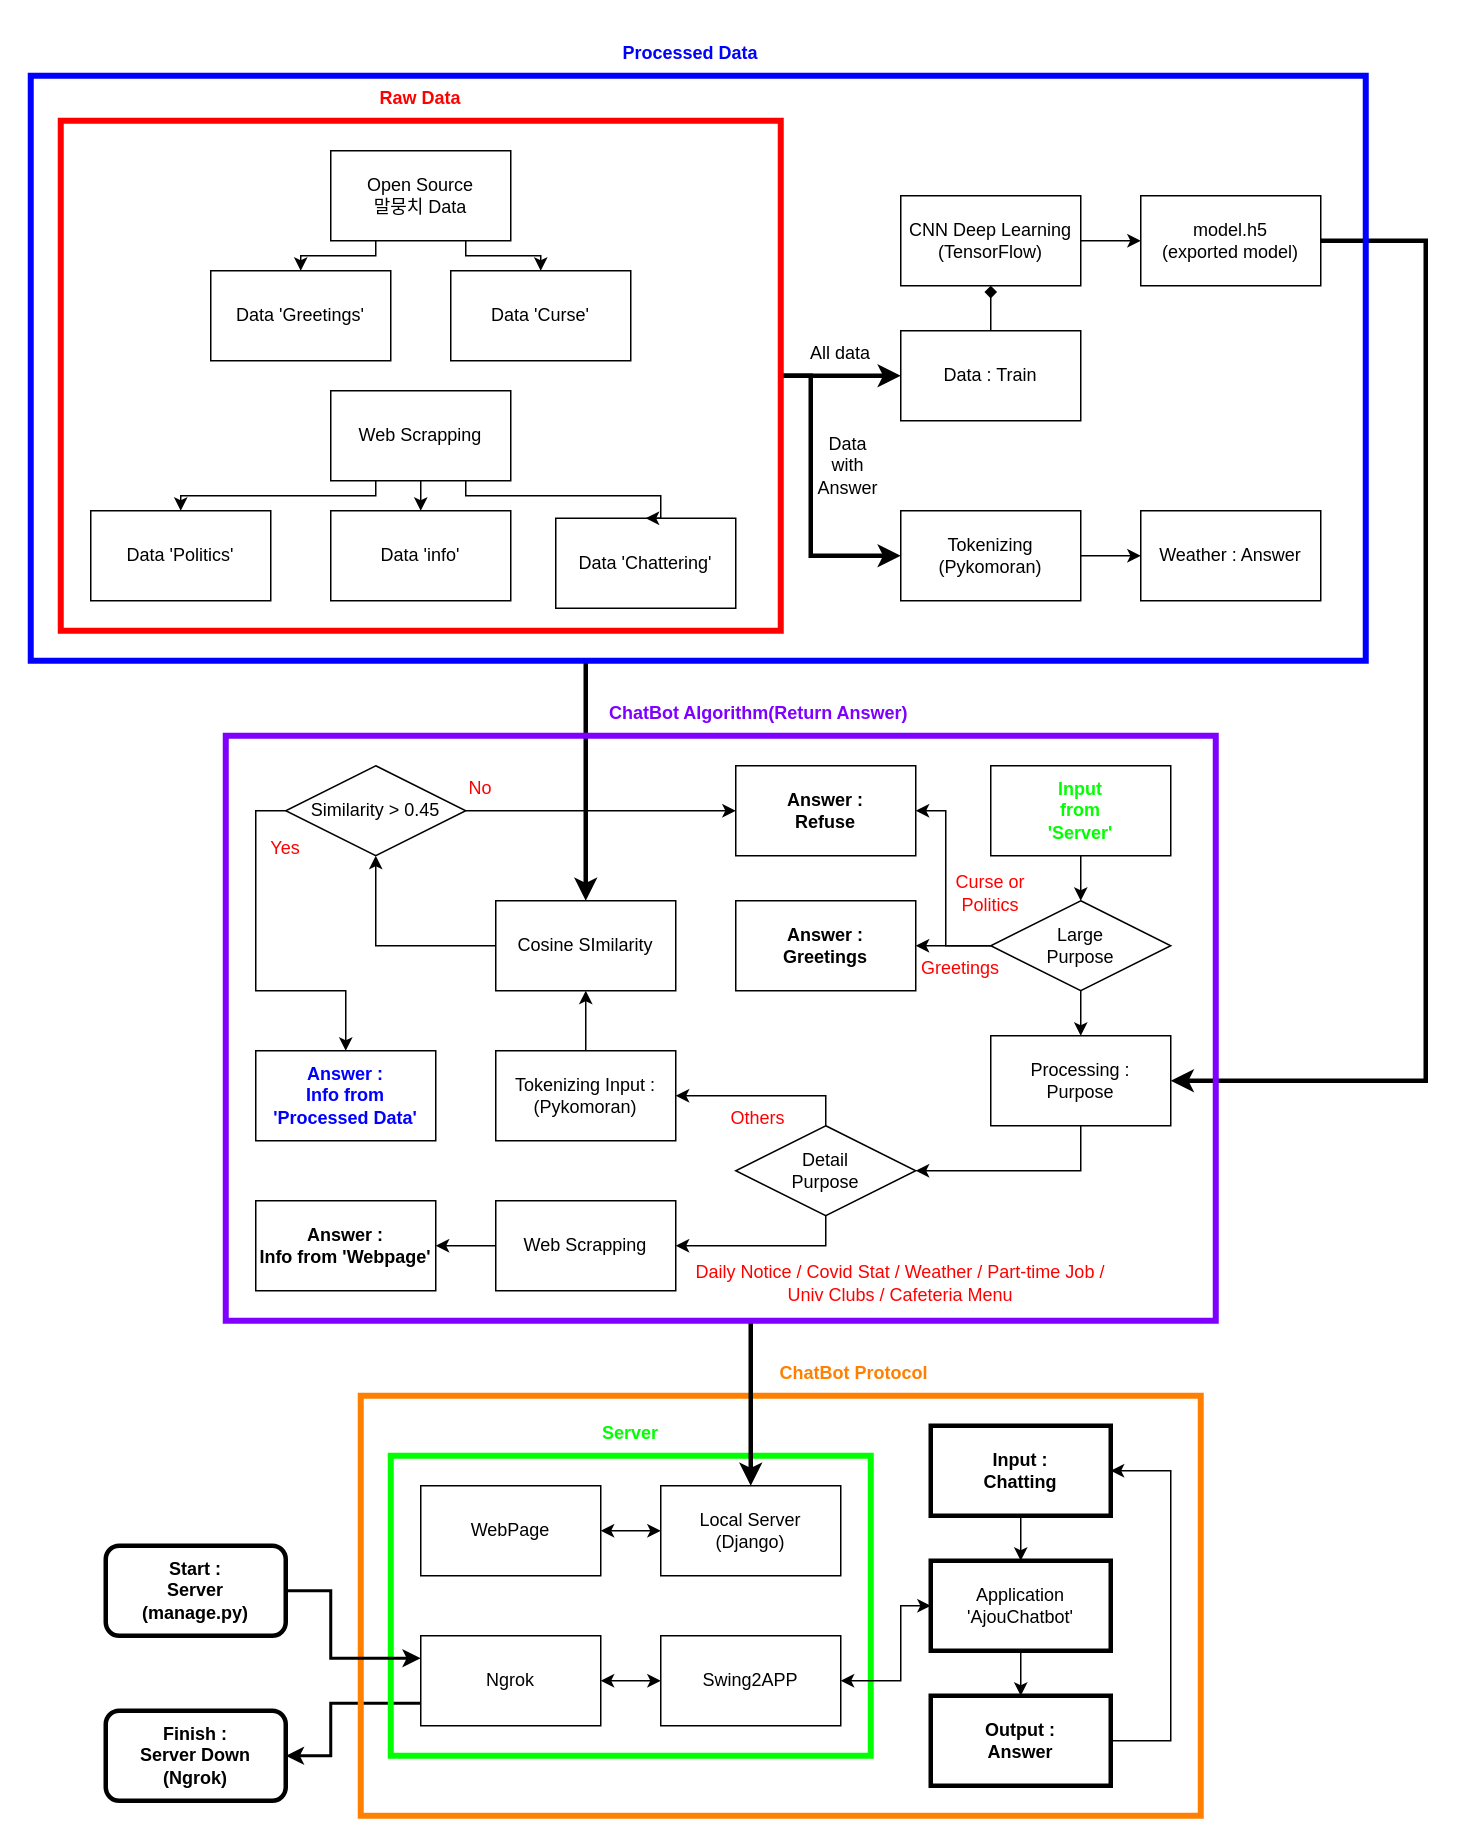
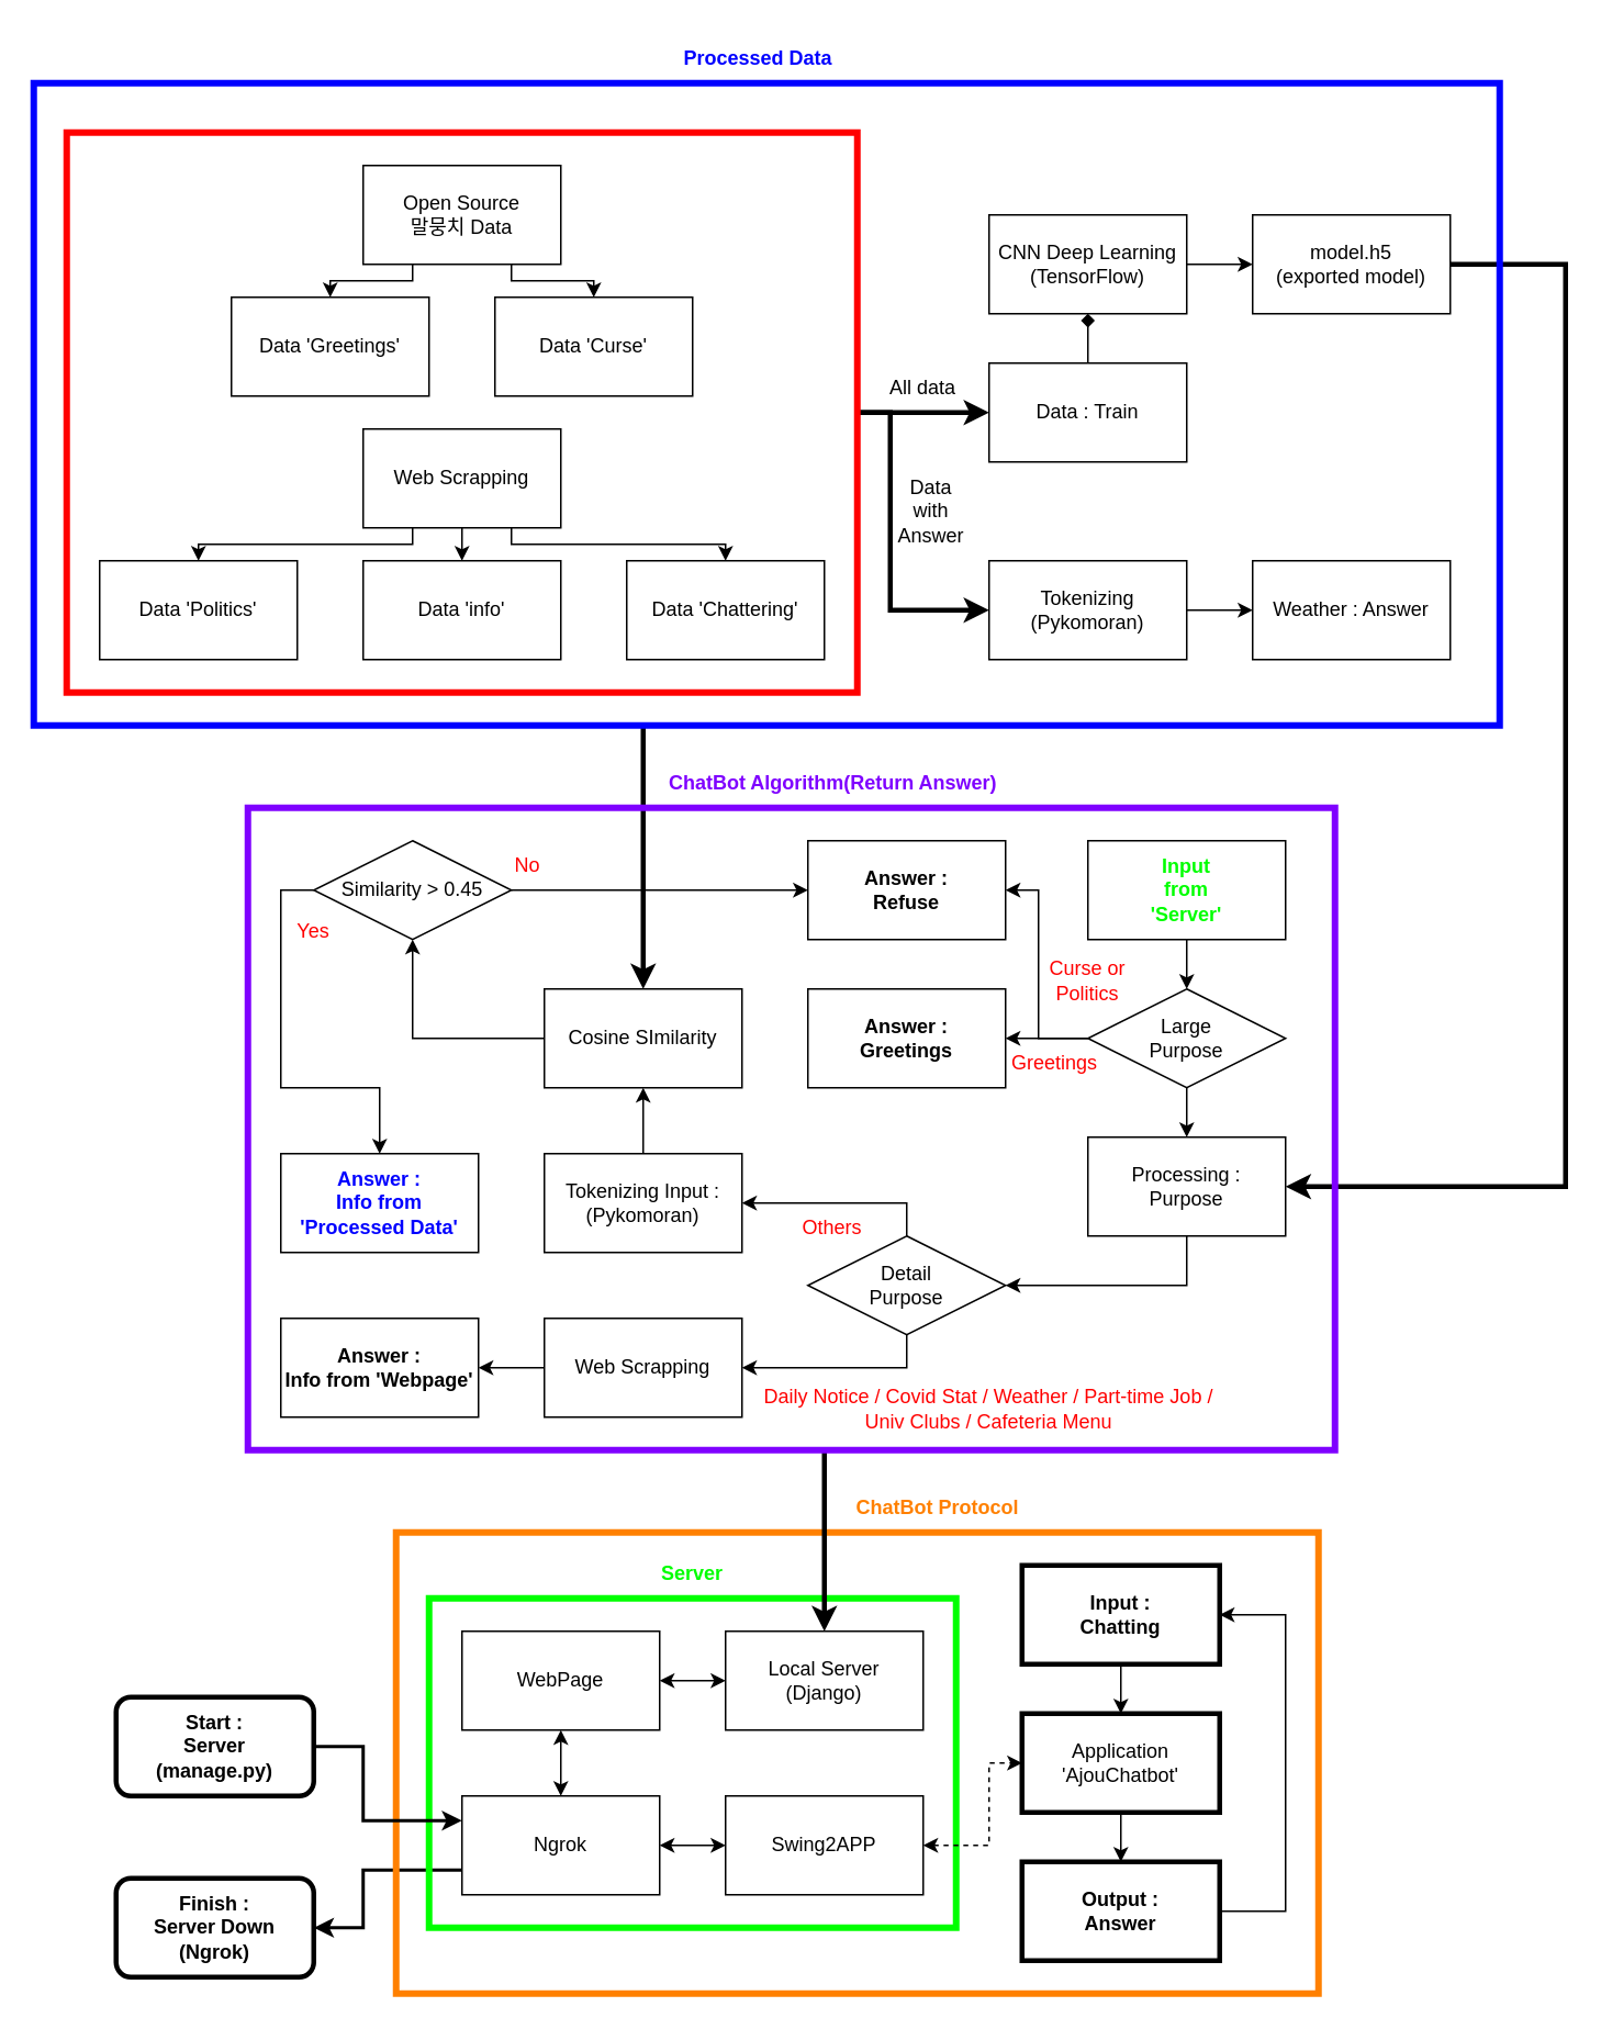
- <mxCell id="52" value="Raw Data" style="text;html=1;strokeColor=none;fillColor=none;align=center;verticalAlign=middle;whiteSpace=wrap;rounded=0;fontColor=#FF0000;fontStyle=1" vertex="1" parent="1"><mxGeometry x="250" y="50" width="60" height="30" as="geometry" /></mxCell>
- <mxCell id="14" value="Data 'Chattering'" style="rounded=0;whiteSpace=wrap;html=1;strokeColor=#000000;strokeWidth=1;fillColor=none;" vertex="1" parent="1"><mxGeometry x="370" y="345" width="120" height="60" as="geometry" /></mxCell>
+ <mxCell id="14" value="Data 'Chattering'" style="rounded=0;whiteSpace=wrap;html=1;strokeColor=#000000;strokeWidth=1;fillColor=none;" vertex="1" parent="1"><mxGeometry x="380" y="340" width="120" height="60" as="geometry" /></mxCell>
+ <mxCell id="34" value="" style="endArrow=classic;startArrow=classic;html=1;rounded=0;exitX=0.5;exitY=0;exitDx=0;exitDy=0;entryX=0.5;entryY=1;entryDx=0;entryDy=0;" edge="1" parent="1" source="32" target="33"><mxGeometry width="50" height="50" relative="1" as="geometry"><mxPoint x="510" y="1110" as="sourcePoint" /><mxPoint x="560" y="1060" as="targetPoint" /></mxGeometry></mxCell>
- <mxCell id="41" value="" style="endArrow=classic;startArrow=classic;html=1;rounded=0;entryX=0;entryY=0.5;entryDx=0;entryDy=0;exitX=1;exitY=0.5;exitDx=0;exitDy=0;" edge="1" parent="1" source="30" target="40"><mxGeometry width="50" height="50" relative="1" as="geometry"><mxPoint x="630" y="1130" as="sourcePoint" /><mxPoint x="580" y="1050" as="targetPoint" /><Array as="points"><mxPoint x="600" y="1120" /><mxPoint x="600" y="1100" /><mxPoint x="600" y="1070" /></Array></mxGeometry></mxCell>
+ <mxCell id="41" value="" style="endArrow=classic;startArrow=classic;html=1;rounded=0;entryX=0;entryY=0.5;entryDx=0;entryDy=0;exitX=1;exitY=0.5;exitDx=0;exitDy=0;dashed=1;" edge="1" parent="1" source="30" target="40"><mxGeometry width="50" height="50" relative="1" as="geometry"><mxPoint x="630" y="1130" as="sourcePoint" /><mxPoint x="580" y="1050" as="targetPoint" /><Array as="points"><mxPoint x="600" y="1120" /><mxPoint x="600" y="1100" /><mxPoint x="600" y="1070" /></Array></mxGeometry></mxCell>
